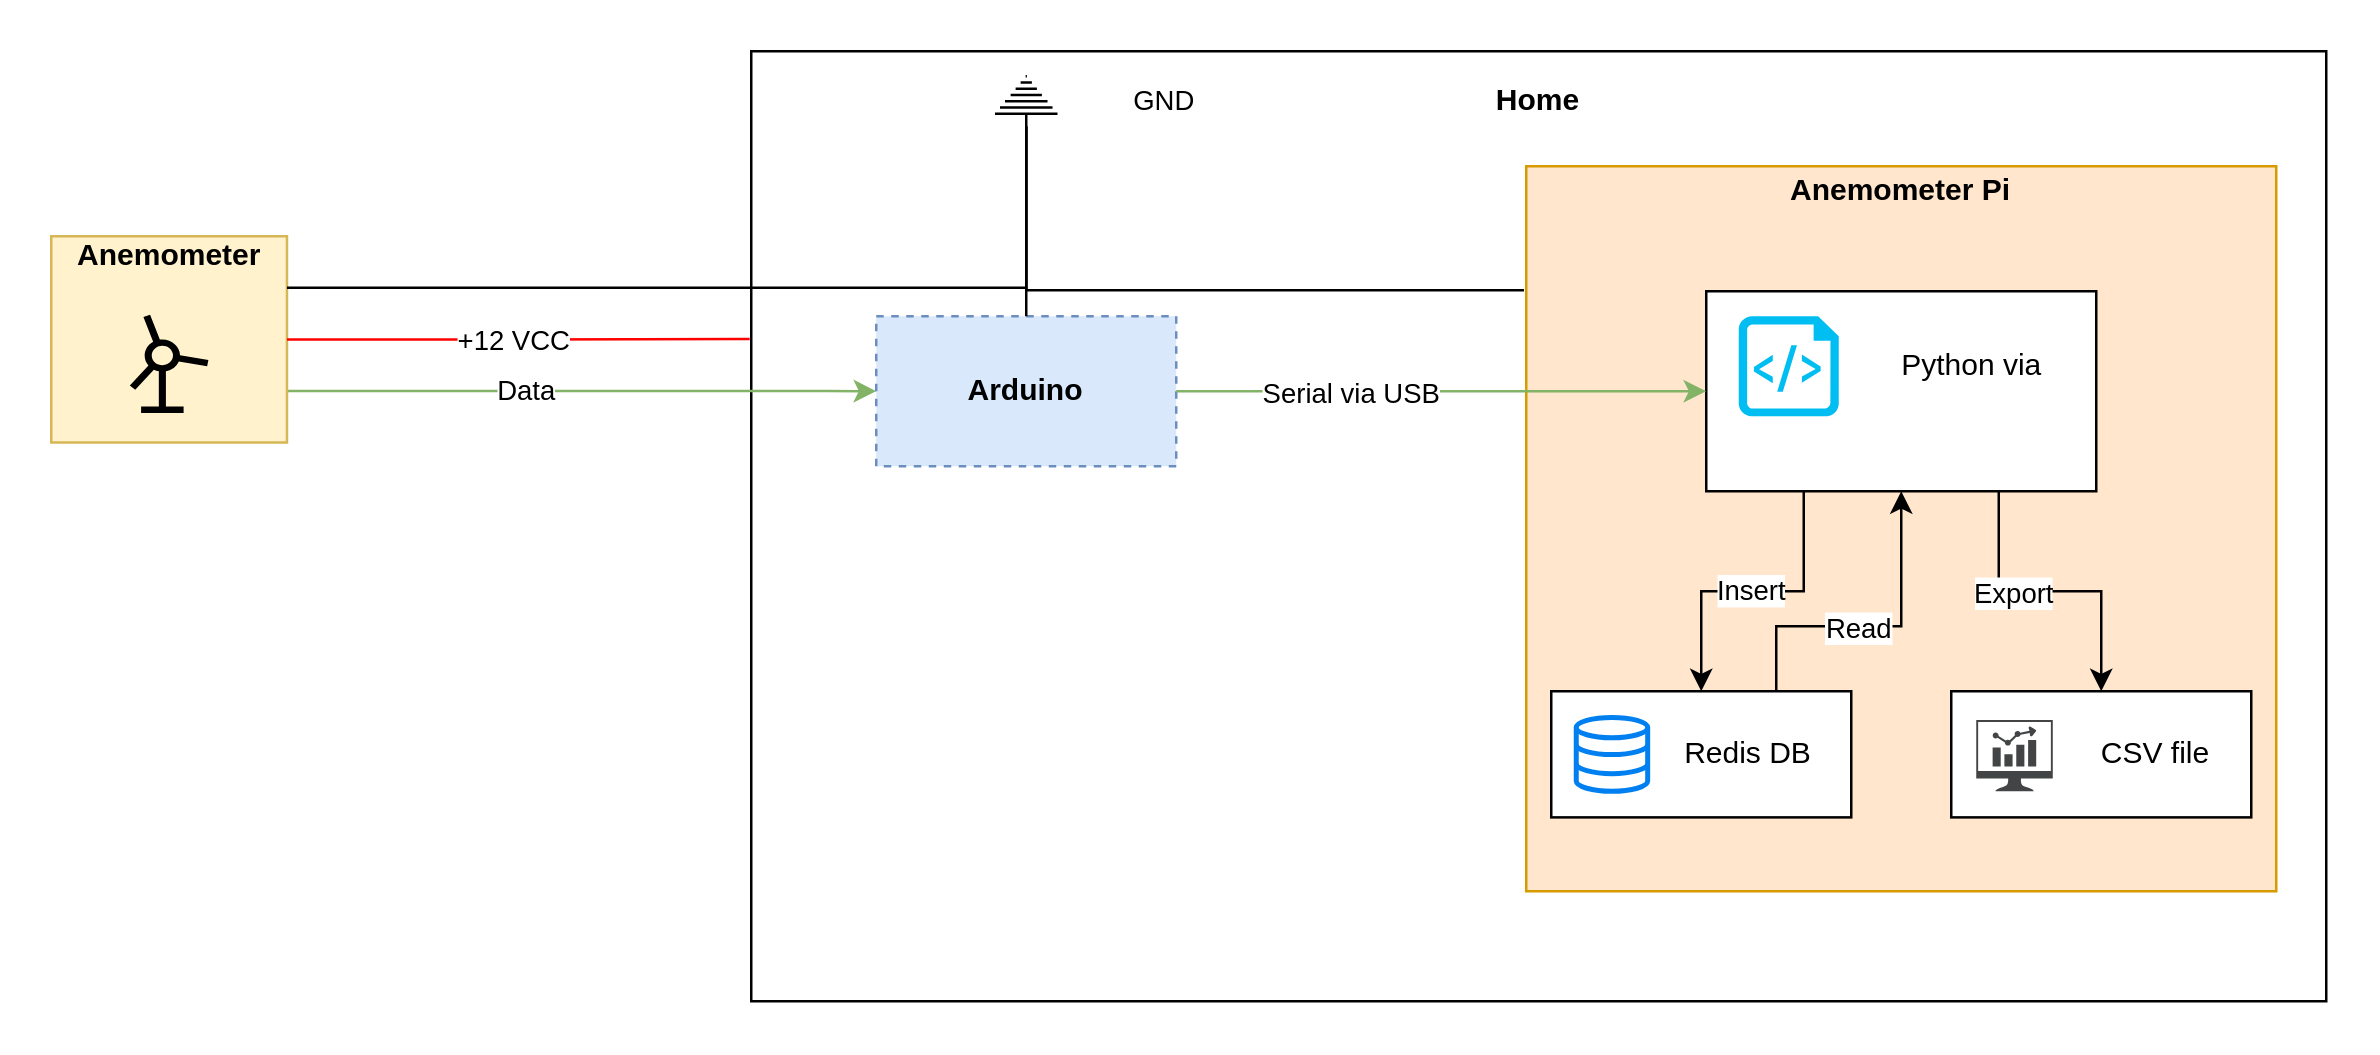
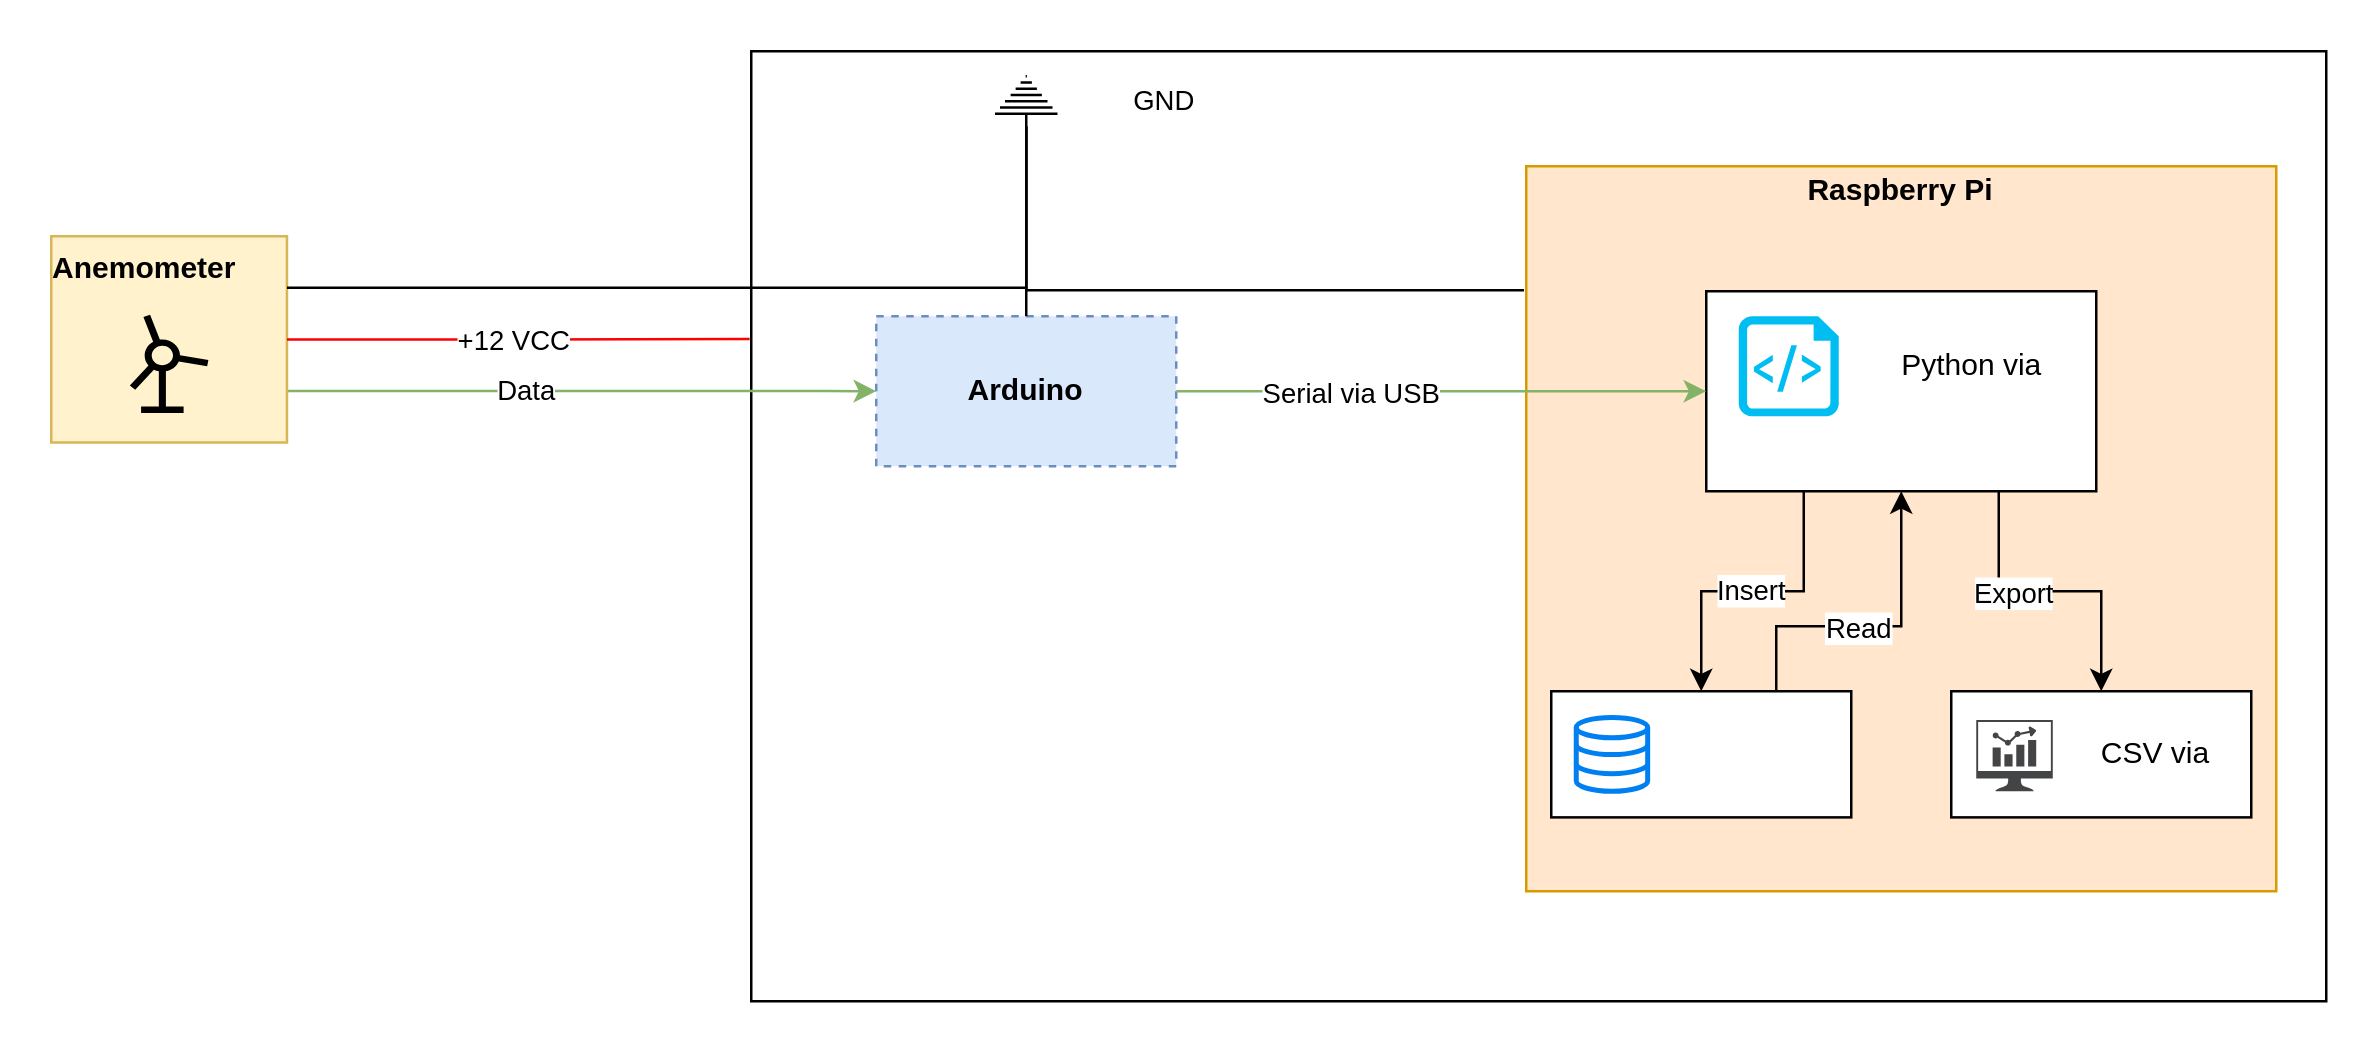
- <mxCell id="10" value="&lt;b&gt;Home&lt;/b&gt;" style="text;html=1;strokeColor=none;fillColor=none;align=center;verticalAlign=middle;whiteSpace=wrap;rounded=0;" vertex="1" parent="1"><mxGeometry x="595" y="30" width="40" height="20" as="geometry" /></mxCell>
- <mxCell id="15" value="&lt;b&gt;Anemometer Pi&lt;/b&gt;" style="text;html=1;strokeColor=none;fillColor=none;align=center;verticalAlign=middle;whiteSpace=wrap;rounded=0;" vertex="1" parent="13"><mxGeometry x="95" width="110" height="20" as="geometry" /></mxCell>
+ <mxCell id="15" value="&lt;b&gt;Raspberry Pi&lt;/b&gt;" style="text;html=1;strokeColor=none;fillColor=none;align=center;verticalAlign=middle;whiteSpace=wrap;rounded=0;" vertex="1" parent="13"><mxGeometry x="95" width="110" height="20" as="geometry" /></mxCell>
- <mxCell id="9" value="Anemometer" style="text;html=1;strokeColor=none;fillColor=none;align=center;verticalAlign=middle;whiteSpace=wrap;rounded=0;fontStyle=1" vertex="1" parent="6"><mxGeometry x="15.715" width="62.86" height="15.714" as="geometry" /></mxCell>
+ <mxCell id="9" value="Anemometer" style="text;html=1;strokeColor=none;fillColor=none;align=center;verticalAlign=middle;whiteSpace=wrap;rounded=0;fontStyle=1" vertex="1" parent="6"><mxGeometry x="5.715" y="5" width="62.86" height="15.714" as="geometry" /></mxCell>
- <mxCell id="20" value="Redis DB" style="text;html=1;strokeColor=none;fillColor=none;align=center;verticalAlign=middle;whiteSpace=wrap;rounded=0;" vertex="1" parent="16"><mxGeometry x="50" y="15.07" width="57.62" height="20.31" as="geometry" /></mxCell>
- <mxCell id="30" value="CSV file" style="text;html=1;strokeColor=none;fillColor=none;align=center;verticalAlign=middle;whiteSpace=wrap;rounded=0;" vertex="1" parent="27"><mxGeometry x="58.001" y="15.07" width="47.619" height="20.309" as="geometry" /></mxCell>
+ <mxCell id="30" value="CSV via" style="text;html=1;strokeColor=none;fillColor=none;align=center;verticalAlign=middle;whiteSpace=wrap;rounded=0;" vertex="1" parent="27"><mxGeometry x="58.001" y="15.07" width="47.619" height="20.309" as="geometry" /></mxCell>
